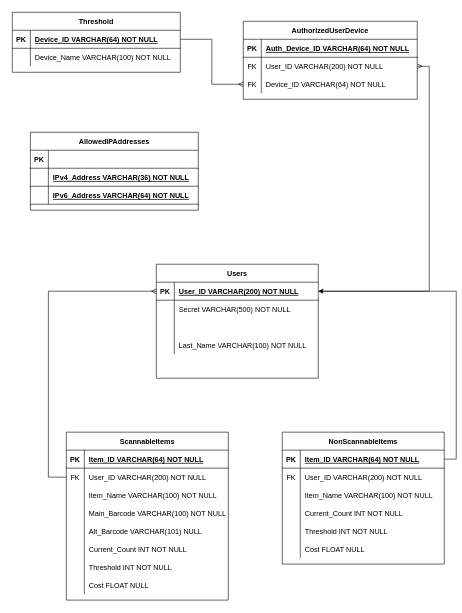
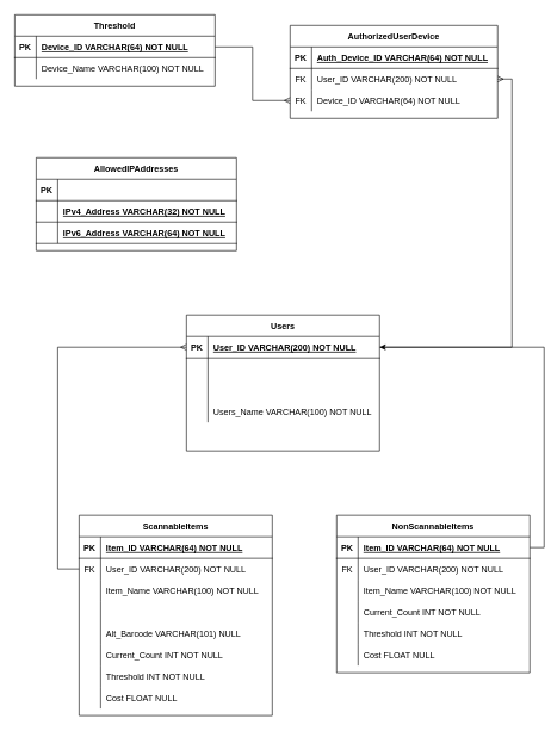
- <mxCell id="86" value="IPv4_Address VARCHAR(36) NOT NULL" style="shape=partialRectangle;overflow=hidden;connectable=0;fillColor=none;top=0;left=0;bottom=0;right=0;align=left;spacingLeft=6;fontStyle=5;" vertex="1" parent="84"><mxGeometry x="30" width="250" height="30" as="geometry"><mxRectangle width="250" height="30" as="alternateBounds" /></mxGeometry></mxCell>
+ <mxCell id="86" value="IPv4_Address VARCHAR(32) NOT NULL" style="shape=partialRectangle;overflow=hidden;connectable=0;fillColor=none;top=0;left=0;bottom=0;right=0;align=left;spacingLeft=6;fontStyle=5;" vertex="1" parent="84"><mxGeometry x="30" width="250" height="30" as="geometry"><mxRectangle width="250" height="30" as="alternateBounds" /></mxGeometry></mxCell>
- <mxCell id="8" value="Secret VARCHAR(500) NOT NULL" style="shape=partialRectangle;overflow=hidden;connectable=0;fillColor=none;top=0;left=0;bottom=0;right=0;align=left;spacingLeft=6;" parent="6" vertex="1"><mxGeometry x="30" width="240" height="30" as="geometry"><mxRectangle width="240" height="30" as="alternateBounds" /></mxGeometry></mxCell>
- <mxCell id="13" value="Last_Name VARCHAR(100) NOT NULL" style="shape=partialRectangle;overflow=hidden;connectable=0;fillColor=none;top=0;left=0;bottom=0;right=0;align=left;spacingLeft=6;" parent="11" vertex="1"><mxGeometry x="30" width="240" height="30" as="geometry"><mxRectangle width="240" height="30" as="alternateBounds" /></mxGeometry></mxCell>
+ <mxCell id="13" value="Users_Name VARCHAR(100) NOT NULL" style="shape=partialRectangle;overflow=hidden;connectable=0;fillColor=none;top=0;left=0;bottom=0;right=0;align=left;spacingLeft=6;" parent="11" vertex="1"><mxGeometry x="30" width="240" height="30" as="geometry"><mxRectangle width="240" height="30" as="alternateBounds" /></mxGeometry></mxCell>
- <mxCell id="47" value="Main_Barcode VARCHAR(100) NOT NULL" style="shape=partialRectangle;overflow=hidden;connectable=0;fillColor=none;top=0;left=0;bottom=0;right=0;align=left;spacingLeft=6;" parent="45" vertex="1"><mxGeometry x="30" width="240" height="30" as="geometry"><mxRectangle width="240" height="30" as="alternateBounds" /></mxGeometry></mxCell>
